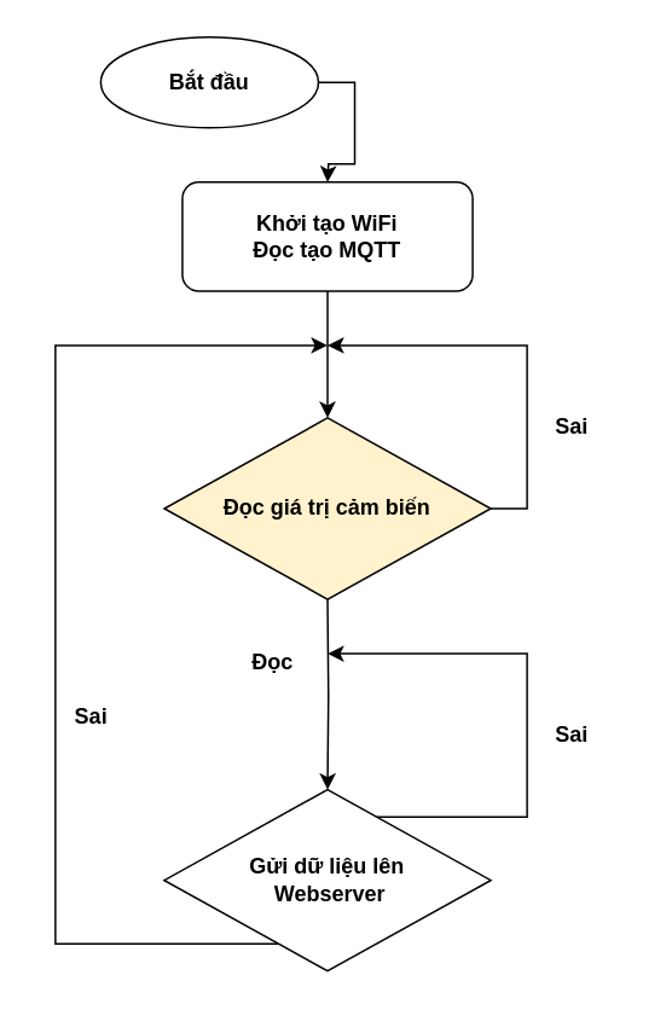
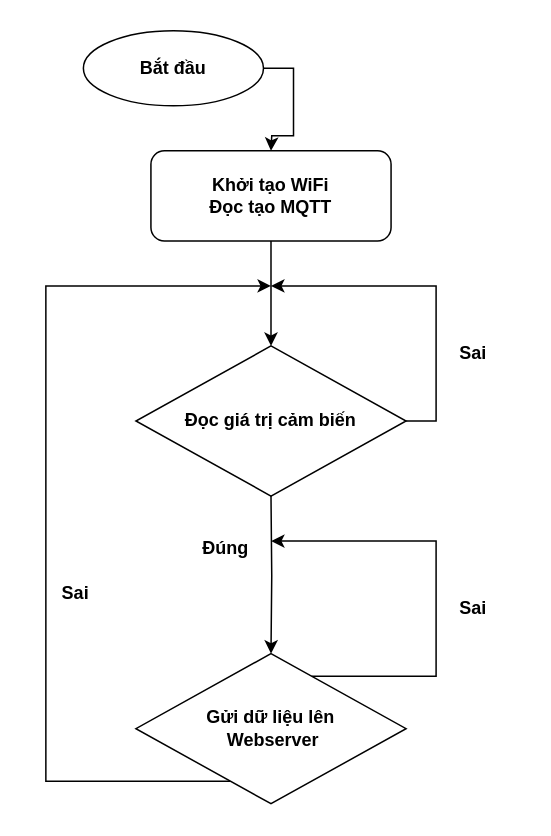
- <mxCell id="11" value="Đọc giá trị cảm biến" style="rhombus;whiteSpace=wrap;html=1;fontStyle=1;fillColor=#fff2cc;" vertex="1" parent="1"><mxGeometry x="90" y="230" width="180" height="100" as="geometry" /></mxCell>
+ <mxCell id="11" value="Đọc giá trị cảm biến" style="rhombus;whiteSpace=wrap;html=1;fontStyle=1" vertex="1" parent="1"><mxGeometry x="90" y="230" width="180" height="100" as="geometry" /></mxCell>
- <mxCell id="12" value="Đọc" style="text;html=1;strokeColor=none;fillColor=none;align=center;verticalAlign=middle;whiteSpace=wrap;rounded=0;fontStyle=1" vertex="1" parent="1"><mxGeometry x="120" y="350" width="60" height="30" as="geometry" /></mxCell>
+ <mxCell id="12" value="Đúng" style="text;html=1;strokeColor=none;fillColor=none;align=center;verticalAlign=middle;whiteSpace=wrap;rounded=0;fontStyle=1" vertex="1" parent="1"><mxGeometry x="120" y="350" width="60" height="30" as="geometry" /></mxCell>
